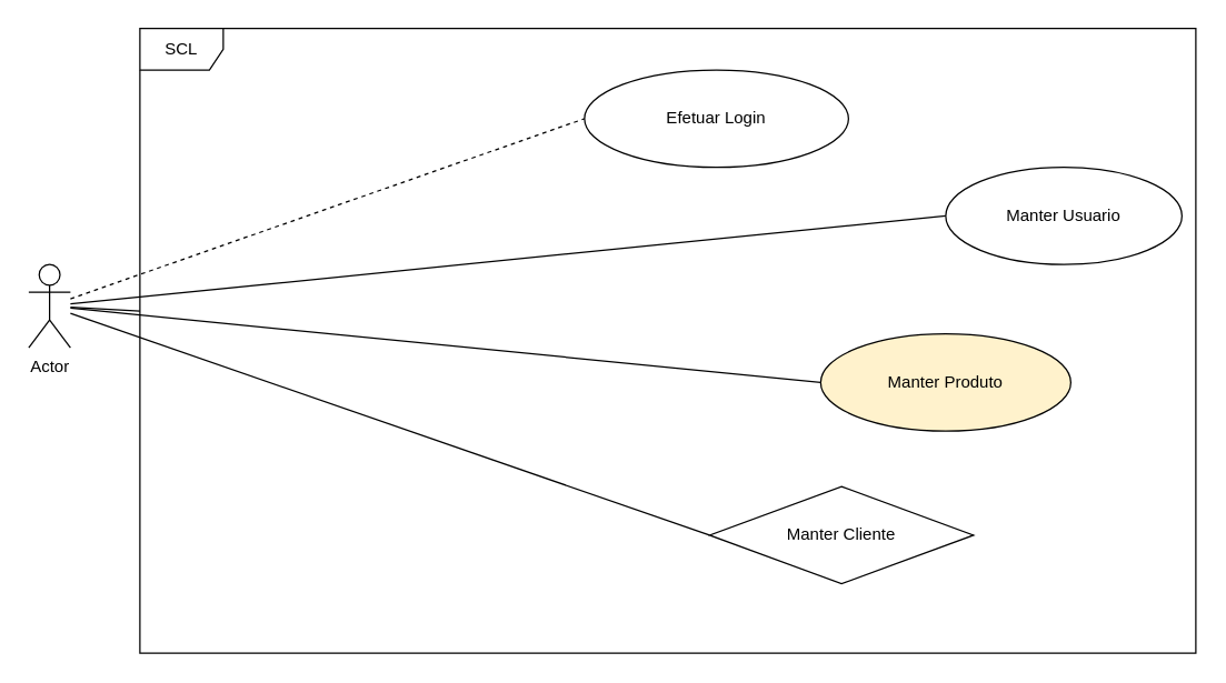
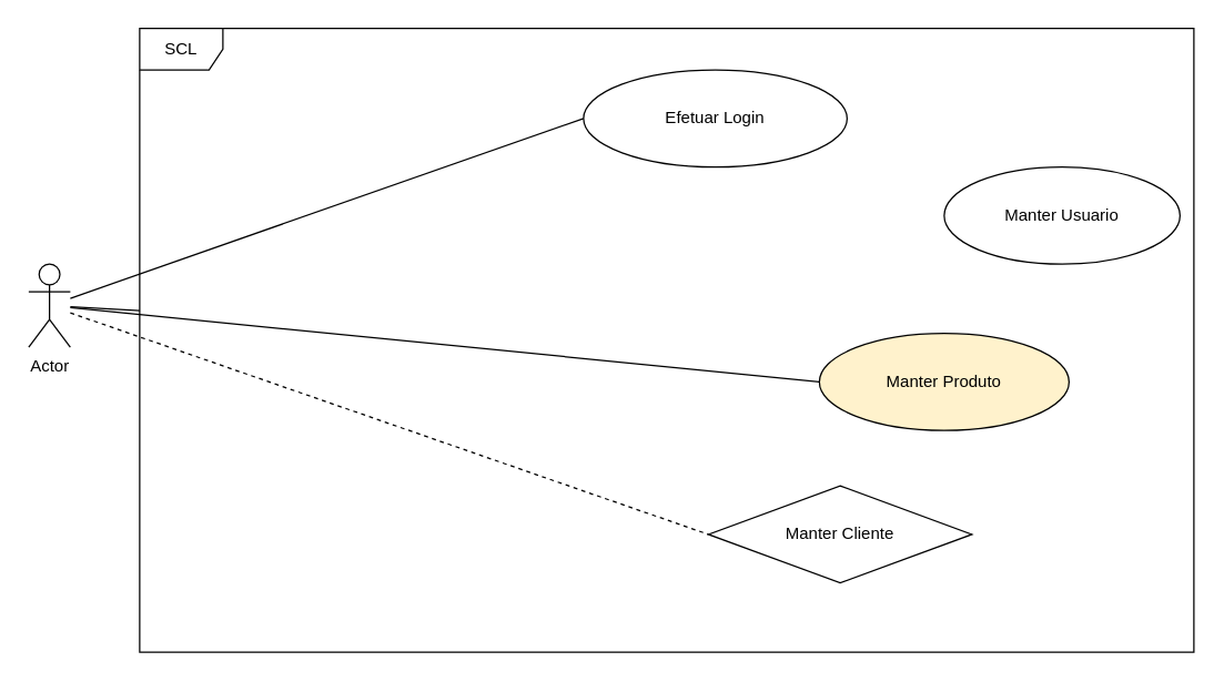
- <mxCell id="6" style="rounded=0;orthogonalLoop=1;jettySize=auto;html=1;entryX=0;entryY=0.5;entryDx=0;entryDy=0;endArrow=none;endFill=0;dashed=1;" edge="1" parent="1" source="7" target="9"><mxGeometry relative="1" as="geometry" /></mxCell>
+ <mxCell id="6" style="rounded=0;orthogonalLoop=1;jettySize=auto;html=1;entryX=0;entryY=0.5;entryDx=0;entryDy=0;endArrow=none;endFill=0;" edge="1" parent="1" source="7" target="9"><mxGeometry relative="1" as="geometry" /></mxCell>
- <mxCell id="3" style="rounded=0;orthogonalLoop=1;jettySize=auto;html=1;entryX=0;entryY=0.5;entryDx=0;entryDy=0;jumpStyle=line;startArrow=none;startFill=0;endArrow=none;endFill=0;" edge="1" parent="1" source="7" target="10"><mxGeometry relative="1" as="geometry" /></mxCell>
- <mxCell id="5" style="rounded=0;orthogonalLoop=1;jettySize=auto;html=1;entryX=0;entryY=0.5;entryDx=0;entryDy=0;jumpStyle=line;startArrow=none;startFill=0;endArrow=none;endFill=0;" edge="1" parent="1" source="7" target="12"><mxGeometry relative="1" as="geometry" /></mxCell>
+ <mxCell id="5" style="rounded=0;orthogonalLoop=1;jettySize=auto;html=1;entryX=0;entryY=0.5;entryDx=0;entryDy=0;jumpStyle=line;startArrow=none;startFill=0;endArrow=none;endFill=0;dashed=1;" edge="1" parent="1" source="7" target="12"><mxGeometry relative="1" as="geometry" /></mxCell>
